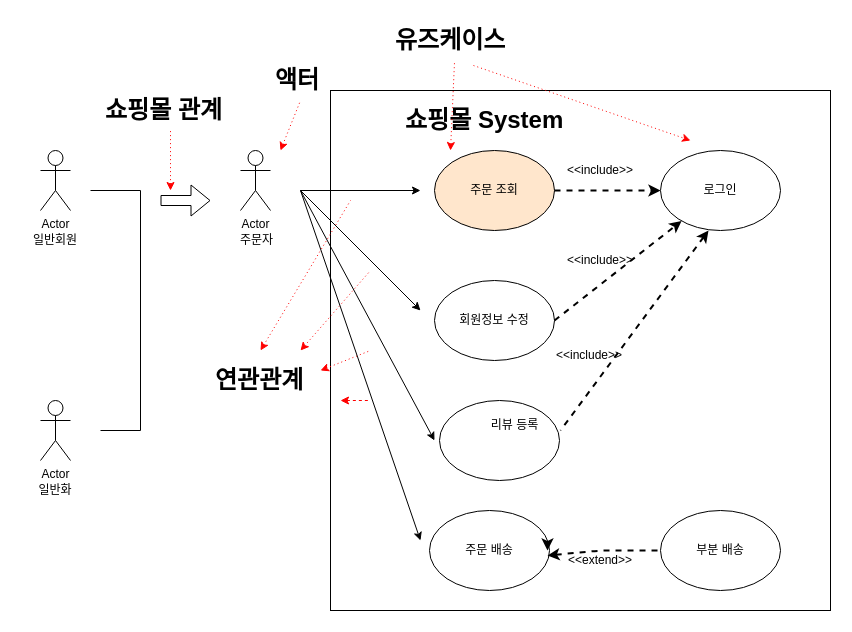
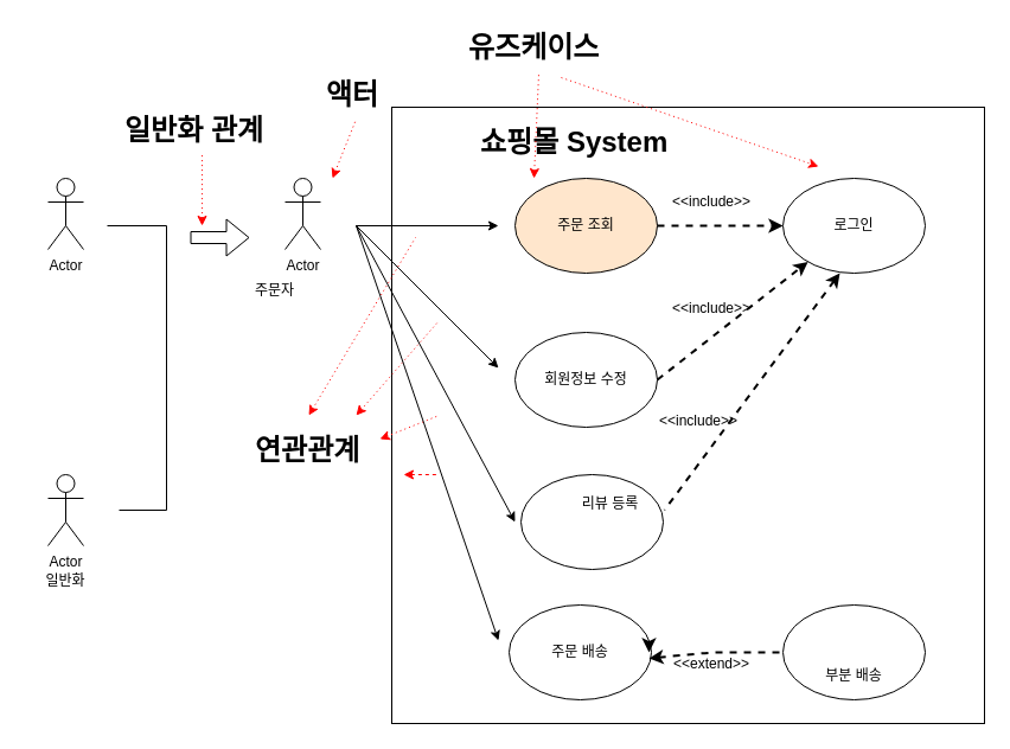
- <mxCell id="35" value="&lt;h1&gt;쇼핑몰 관계&lt;/h1&gt;" style="text;html=1;strokeColor=none;fillColor=none;spacing=5;spacingTop=-20;whiteSpace=wrap;overflow=hidden;rounded=0;sketch=0;" vertex="1" parent="1"><mxGeometry x="100" y="90" width="140" height="40" as="geometry" /></mxCell>
+ <mxCell id="35" value="&lt;h1&gt;일반화 관계&lt;/h1&gt;" style="text;html=1;strokeColor=none;fillColor=none;spacing=5;spacingTop=-20;whiteSpace=wrap;overflow=hidden;rounded=0;sketch=0;" vertex="1" parent="1"><mxGeometry x="100" y="90" width="140" height="40" as="geometry" /></mxCell>
- <mxCell id="32" value="일반회원" style="text;html=1;strokeColor=none;fillColor=none;align=center;verticalAlign=middle;whiteSpace=wrap;rounded=0;sketch=0;" vertex="1" parent="1"><mxGeometry y="230" width="70" height="20" as="geometry" x="20" /></mxCell>
- <mxCell id="31" value="주문자" style="text;html=1;strokeColor=none;fillColor=none;align=center;verticalAlign=middle;whiteSpace=wrap;rounded=0;sketch=0;" vertex="1" parent="1"><mxGeometry x="220" y="230" width="72.5" height="20" as="geometry" /></mxCell>
+ <mxCell id="31" value="주문자" style="text;html=1;strokeColor=none;fillColor=none;align=center;verticalAlign=middle;whiteSpace=wrap;rounded=0;sketch=0;" vertex="1" parent="1"><mxGeometry x="195" y="235" width="72.5" height="20" as="geometry" /></mxCell>
- <mxCell id="20" value="&lt;font style=&quot;vertical-align: inherit&quot;&gt;&lt;font style=&quot;vertical-align: inherit&quot;&gt;부분 배송&lt;/font&gt;&lt;/font&gt;" style="text;html=1;strokeColor=none;fillColor=none;align=center;verticalAlign=middle;whiteSpace=wrap;" vertex="1" parent="1"><mxGeometry x="665" y="540" width="110" height="20" as="geometry" /></mxCell>
+ <mxCell id="20" value="&lt;font style=&quot;vertical-align: inherit&quot;&gt;&lt;font style=&quot;vertical-align: inherit&quot;&gt;부분 배송&lt;/font&gt;&lt;/font&gt;" style="text;html=1;strokeColor=none;fillColor=none;align=center;verticalAlign=middle;whiteSpace=wrap;" vertex="1" parent="1"><mxGeometry x="665" y="560" width="110" height="20" as="geometry" /></mxCell>
